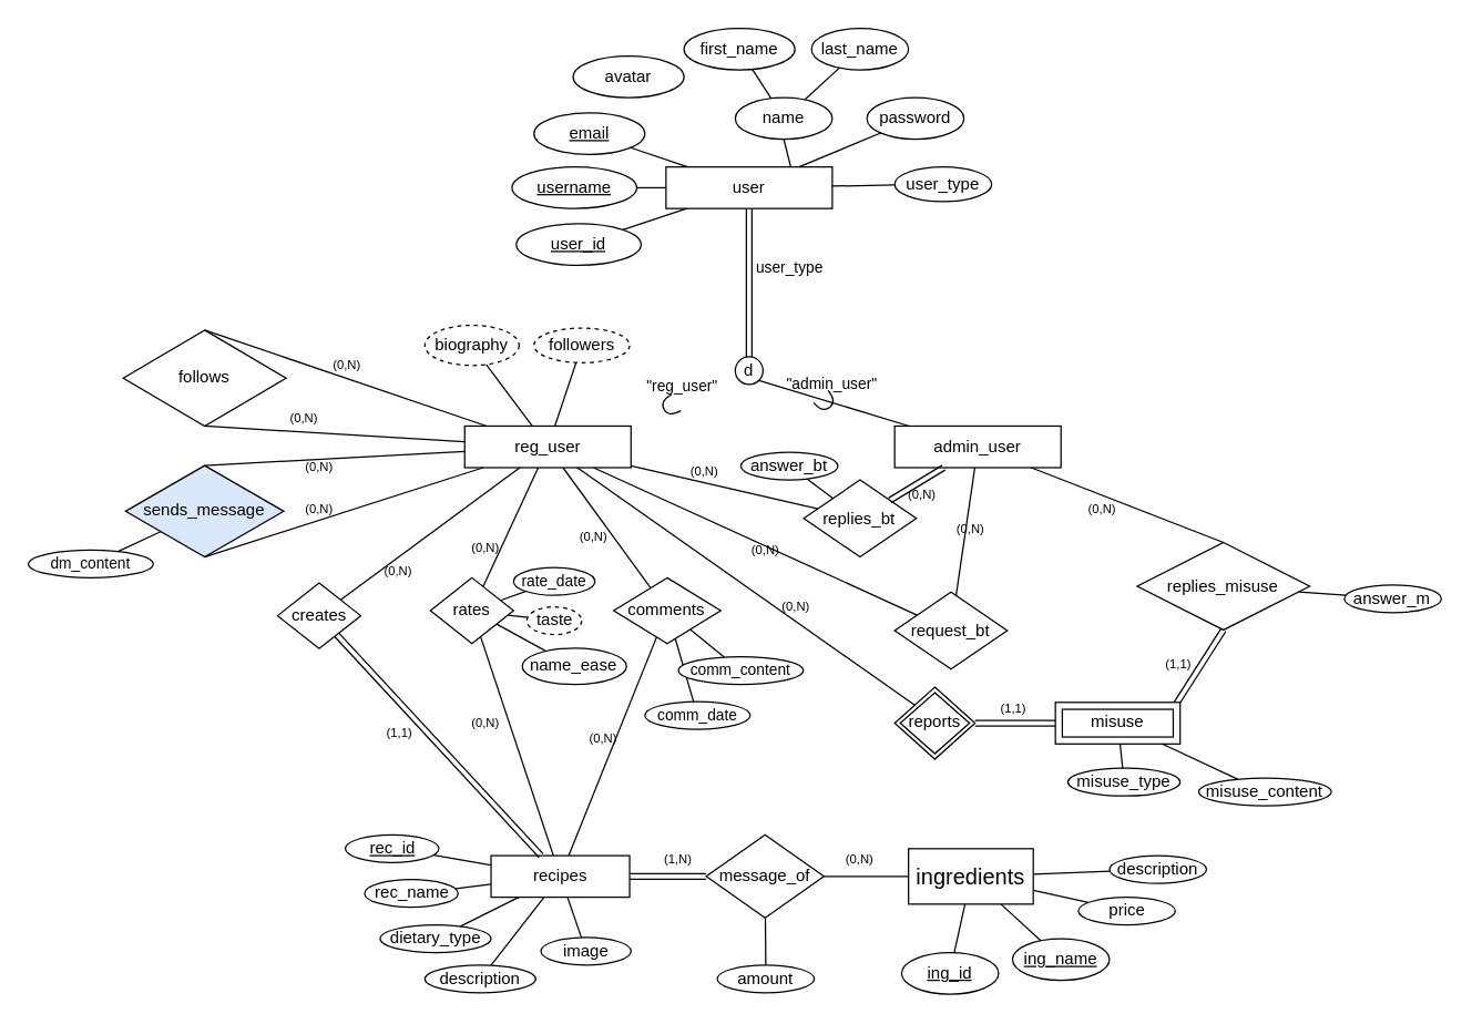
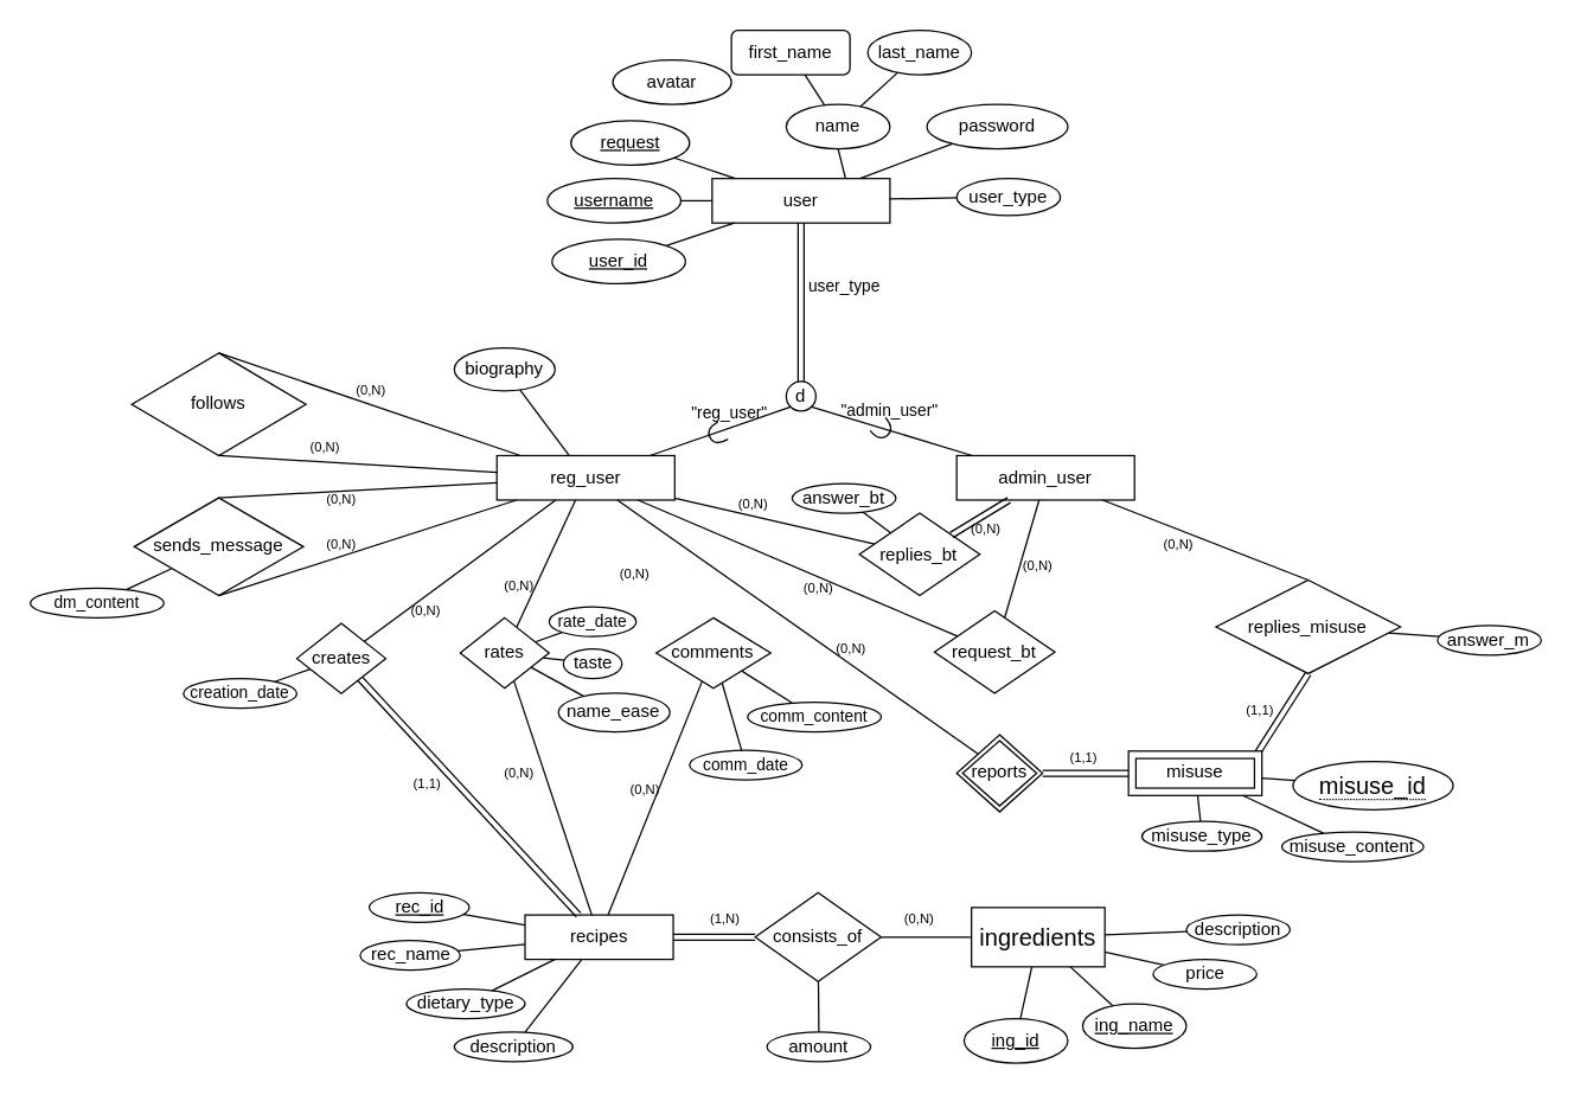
- <mxCell id="11" value="first_name" style="ellipse;whiteSpace=wrap;html=1;" vertex="1" parent="1"><mxGeometry x="493" y="20" width="80" height="30" as="geometry" /></mxCell>
+ <mxCell id="11" value="first_name" style="whiteSpace=wrap;html=1;rounded=1;" vertex="1" parent="1"><mxGeometry x="493" y="20" width="80" height="30" as="geometry" /></mxCell>
- <mxCell id="14" value="password" style="ellipse;whiteSpace=wrap;html=1;" vertex="1" parent="1"><mxGeometry x="625" y="70" width="70" height="30" as="geometry" /></mxCell>
+ <mxCell id="14" value="password" style="ellipse;whiteSpace=wrap;html=1;" vertex="1" parent="1"><mxGeometry x="625" y="70" width="95" height="30" as="geometry" /></mxCell>
- <mxCell id="13" value="&lt;u&gt;email&lt;/u&gt;" style="ellipse;whiteSpace=wrap;html=1;" vertex="1" parent="1"><mxGeometry x="384.75" y="81" width="80" height="30" as="geometry" /></mxCell>
+ <mxCell id="13" value="&lt;u&gt;request&lt;/u&gt;" style="ellipse;whiteSpace=wrap;html=1;" vertex="1" parent="1"><mxGeometry x="384.75" y="81" width="80" height="30" as="geometry" /></mxCell>
- <mxCell id="86" value="biography" style="ellipse;whiteSpace=wrap;html=1;dashed=1;" vertex="1" parent="1"><mxGeometry x="306" y="234.26" width="68" height="29" as="geometry" /></mxCell>
+ <mxCell id="86" value="biography" style="ellipse;whiteSpace=wrap;html=1;" vertex="1" parent="1"><mxGeometry x="306" y="234.26" width="68" height="29" as="geometry" /></mxCell>
- <mxCell id="65" value="followers" style="ellipse;whiteSpace=wrap;html=1;align=center;dashed=1;" vertex="1" parent="1"><mxGeometry x="384.75" y="236.26" width="69" height="25" as="geometry" /></mxCell>
- <mxCell id="64" value="" style="endArrow=none;html=1;rounded=0;" edge="1" parent="1" source="4" target="65"><mxGeometry width="50" height="50" relative="1" as="geometry"><mxPoint x="610" y="133" as="sourcePoint" /><mxPoint x="637.483" y="156.93" as="targetPoint" /></mxGeometry></mxCell>
+ <mxCell id="6" value="" style="endArrow=none;html=1;rounded=0;entryX=0;entryY=1;entryDx=0;entryDy=0;" edge="1" parent="1" source="4" target="8"><mxGeometry width="50" height="50" relative="1" as="geometry"><mxPoint x="520" y="277" as="sourcePoint" /><mxPoint x="520" y="297" as="targetPoint" /></mxGeometry></mxCell>
- <mxCell id="57" value="sends_message" style="rhombus;whiteSpace=wrap;html=1;fillColor=#dae8fc;" vertex="1" parent="1"><mxGeometry x="90.01" y="335.48" width="114.25" height="66" as="geometry" /></mxCell>
+ <mxCell id="57" value="sends_message" style="rhombus;whiteSpace=wrap;html=1;" vertex="1" parent="1"><mxGeometry x="90.01" y="335.48" width="114.25" height="66" as="geometry" /></mxCell>
- <mxCell id="48" value="" style="endArrow=none;html=1;rounded=0;" edge="1" parent="1" source="53" target="4"><mxGeometry width="50" height="50" relative="1" as="geometry"><mxPoint x="513" y="403.02" as="sourcePoint" /><mxPoint x="551.314" y="343.77" as="targetPoint" /></mxGeometry></mxCell>
- <mxCell id="42" value="taste" style="ellipse;whiteSpace=wrap;html=1;align=center;dashed=1;" vertex="1" parent="1"><mxGeometry x="379.63" y="437.48" width="39.5" height="20" as="geometry" /></mxCell>
+ <mxCell id="42" value="taste" style="ellipse;whiteSpace=wrap;html=1;align=center;" vertex="1" parent="1"><mxGeometry x="379.63" y="437.48" width="39.5" height="20" as="geometry" /></mxCell>
- <mxCell id="92" value="request_bt" style="rhombus;whiteSpace=wrap;html=1;" vertex="1" parent="1"><mxGeometry x="645" y="426.75" width="81.25" height="55.62" as="geometry" /></mxCell>
+ <mxCell id="92" value="request_bt" style="rhombus;whiteSpace=wrap;html=1;" vertex="1" parent="1"><mxGeometry x="630" y="411.75" width="81.25" height="55.62" as="geometry" /></mxCell>
+ <mxCell id="124" value="" style="endArrow=none;html=1;rounded=0;" edge="1" parent="1" source="123" target="30"><mxGeometry width="50" height="50" relative="1" as="geometry"><mxPoint x="409" y="627" as="sourcePoint" /><mxPoint x="356" y="469" as="targetPoint" /></mxGeometry></mxCell>
+ <mxCell id="123" value="creation_date" style="ellipse;whiteSpace=wrap;html=1;fontSize=11;" vertex="1" parent="1"><mxGeometry x="123.24" y="457.48" width="76.51" height="20" as="geometry" /></mxCell>
- <mxCell id="54" value="comm_content" style="ellipse;whiteSpace=wrap;html=1;fontSize=11;" vertex="1" parent="1"><mxGeometry x="489" y="473.41" width="90" height="20" as="geometry" /></mxCell>
+ <mxCell id="54" value="comm_content" style="ellipse;whiteSpace=wrap;html=1;fontSize=11;" vertex="1" parent="1"><mxGeometry x="504" y="473.41" width="90" height="20" as="geometry" /></mxCell>
+ <mxCell id="78" value="" style="endArrow=none;html=1;rounded=0;" edge="1" parent="1" source="70" target="79"><mxGeometry width="50" height="50" relative="1" as="geometry"><mxPoint x="797.46" y="546.14" as="sourcePoint" /><mxPoint x="888.202" y="538.21" as="targetPoint" /></mxGeometry></mxCell>
+ <mxCell id="79" value="&lt;span style=&quot;border-bottom: 1px dotted&quot;&gt;misuse_id&lt;/span&gt;" style="ellipse;whiteSpace=wrap;html=1;align=center;fontSize=16;" vertex="1" parent="1"><mxGeometry x="871.96" y="513.55" width="108.04" height="32.41" as="geometry" /></mxCell>
- <mxCell id="89" value="message_of" style="rhombus;whiteSpace=wrap;html=1;" vertex="1" parent="1"><mxGeometry x="509" y="602" width="85" height="60" as="geometry" /></mxCell>
+ <mxCell id="89" value="consists_of" style="rhombus;whiteSpace=wrap;html=1;" vertex="1" parent="1"><mxGeometry x="509" y="602" width="85" height="60" as="geometry" /></mxCell>
- <mxCell id="33" value="rec_name" style="ellipse;whiteSpace=wrap;html=1;" vertex="1" parent="1"><mxGeometry x="262.5" y="634.23" width="67.5" height="20" as="geometry" /></mxCell>
+ <mxCell id="33" value="rec_name" style="ellipse;whiteSpace=wrap;html=1;" vertex="1" parent="1"><mxGeometry x="242.5" y="634.23" width="67.5" height="20" as="geometry" /></mxCell>
- <mxCell id="37" value="" style="endArrow=none;html=1;rounded=0;" edge="1" parent="1" source="29" target="32"><mxGeometry width="50" height="50" relative="1" as="geometry"><mxPoint x="383.75" y="562" as="sourcePoint" /><mxPoint x="433.75" y="512" as="targetPoint" /></mxGeometry></mxCell>
- <mxCell id="32" value="image" style="ellipse;whiteSpace=wrap;html=1;" vertex="1" parent="1"><mxGeometry x="389.75" y="676" width="65" height="20" as="geometry" /></mxCell>
